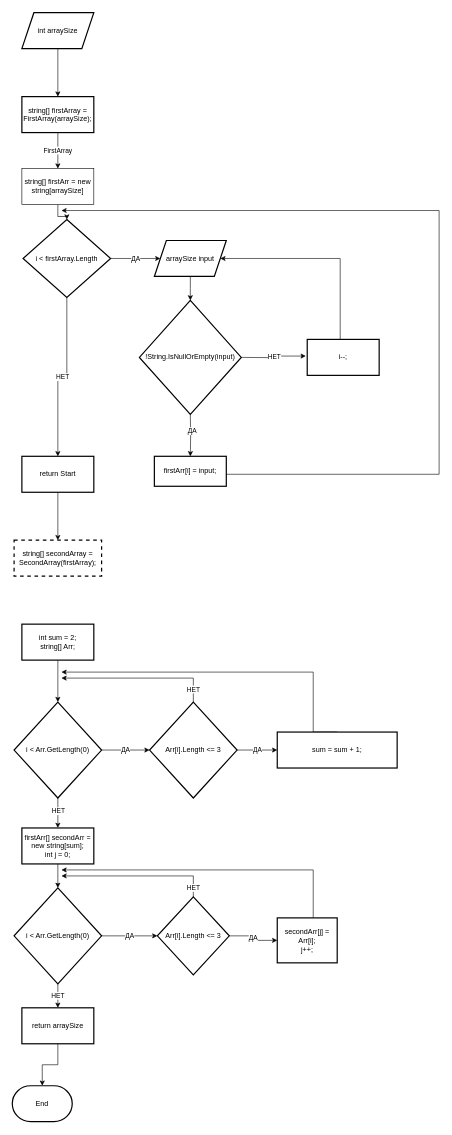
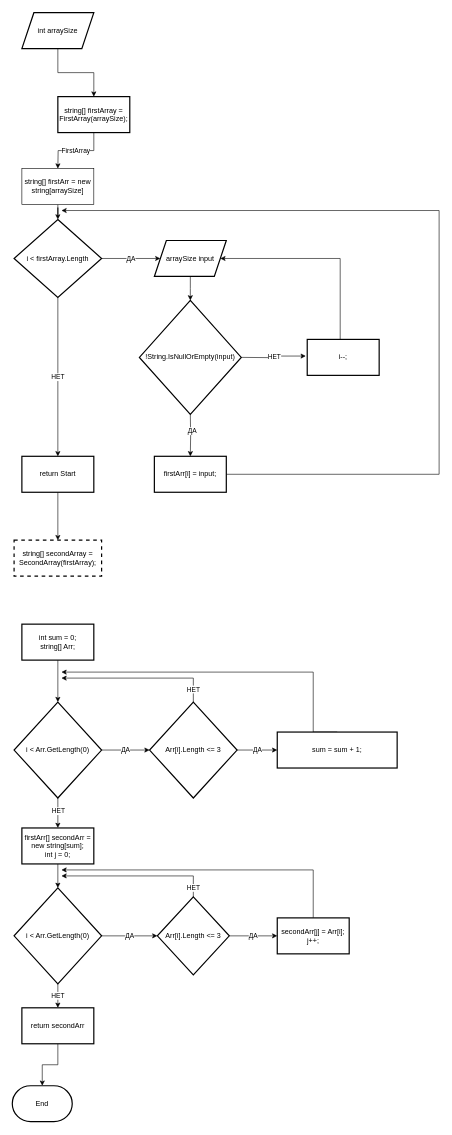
- <mxCell id="5" value="string[] firstArray = FirstArray(arraySize);" style="whiteSpace=wrap;html=1;strokeWidth=2;" parent="1" vertex="1"><mxGeometry x="36" y="160" width="120" height="60" as="geometry" /></mxCell>
+ <mxCell id="5" value="string[] firstArray = FirstArray(arraySize);" style="whiteSpace=wrap;html=1;strokeWidth=2;" parent="1" vertex="1"><mxGeometry x="96" y="160" width="120" height="60" as="geometry" /></mxCell>
- <mxCell id="8" value="i &amp;lt; firstArray.Length" style="rhombus;whiteSpace=wrap;html=1;strokeWidth=2;" parent="1" vertex="1"><mxGeometry x="38" y="365" width="146" height="130" as="geometry" /></mxCell>
+ <mxCell id="8" value="i &amp;lt; firstArray.Length" style="rhombus;whiteSpace=wrap;html=1;strokeWidth=2;" parent="1" vertex="1"><mxGeometry x="23" y="365" width="146" height="130" as="geometry" /></mxCell>
- <mxCell id="20" value="firstArr[i] = input;" style="whiteSpace=wrap;html=1;strokeWidth=2;" parent="1" vertex="1"><mxGeometry x="257" y="760" width="120" height="50" as="geometry" /></mxCell>
+ <mxCell id="20" value="firstArr[i] = input;" style="whiteSpace=wrap;html=1;strokeWidth=2;" parent="1" vertex="1"><mxGeometry x="257" y="760" width="120" height="60" as="geometry" /></mxCell>
- <mxCell id="25" value="int sum = 2;&lt;br&gt;string[] Arr;" style="whiteSpace=wrap;html=1;strokeWidth=2;" parent="1" vertex="1"><mxGeometry x="36" y="1040" width="120" height="60" as="geometry" /></mxCell>
+ <mxCell id="25" value="int sum = 0;&lt;br&gt;string[] Arr;" style="whiteSpace=wrap;html=1;strokeWidth=2;" parent="1" vertex="1"><mxGeometry x="36" y="1040" width="120" height="60" as="geometry" /></mxCell>
- <mxCell id="46" value="secondArr[j] = Arr[i];&lt;br&gt;j++;" style="whiteSpace=wrap;html=1;strokeWidth=2;" parent="1" vertex="1"><mxGeometry x="462" y="1530" width="100" height="75" as="geometry" /></mxCell>
+ <mxCell id="46" value="secondArr[j] = Arr[i];&lt;br&gt;j++;" style="whiteSpace=wrap;html=1;strokeWidth=2;" parent="1" vertex="1"><mxGeometry x="462" y="1530" width="120" height="60" as="geometry" /></mxCell>
- <mxCell id="41" value="return arraySize" style="whiteSpace=wrap;html=1;strokeWidth=2;" parent="1" vertex="1"><mxGeometry x="36" y="1680" width="120" height="60" as="geometry" /></mxCell>
+ <mxCell id="41" value="return secondArr" style="whiteSpace=wrap;html=1;strokeWidth=2;" parent="1" vertex="1"><mxGeometry x="36" y="1680" width="120" height="60" as="geometry" /></mxCell>
